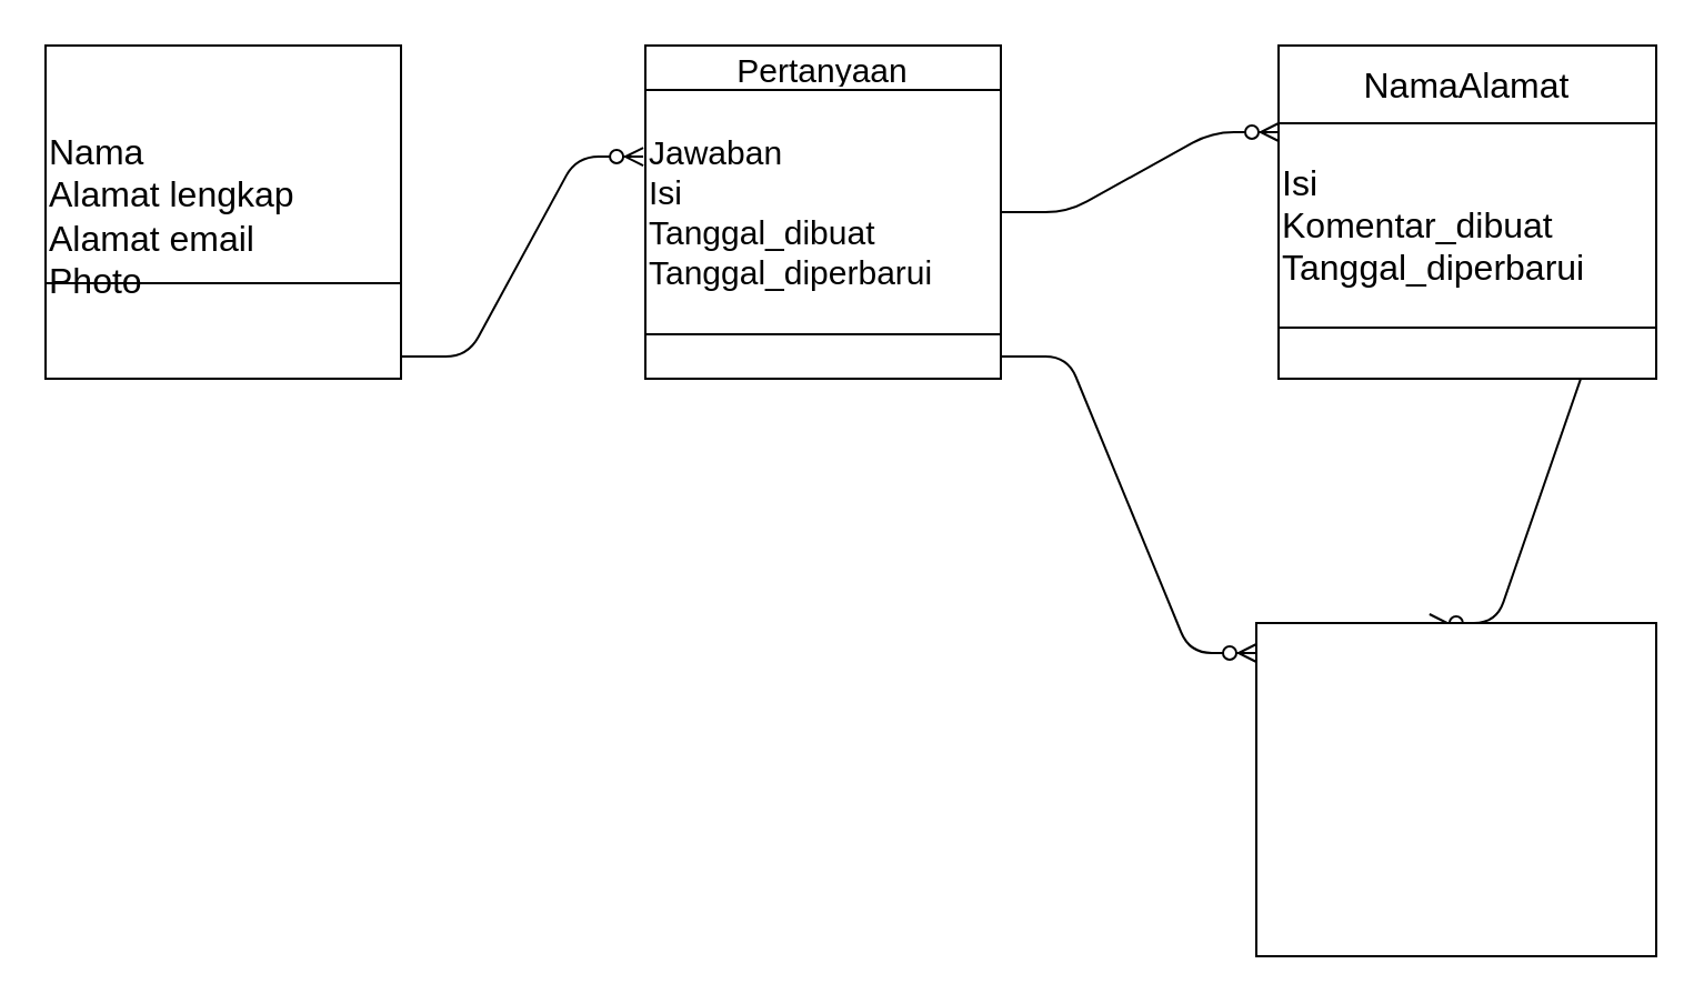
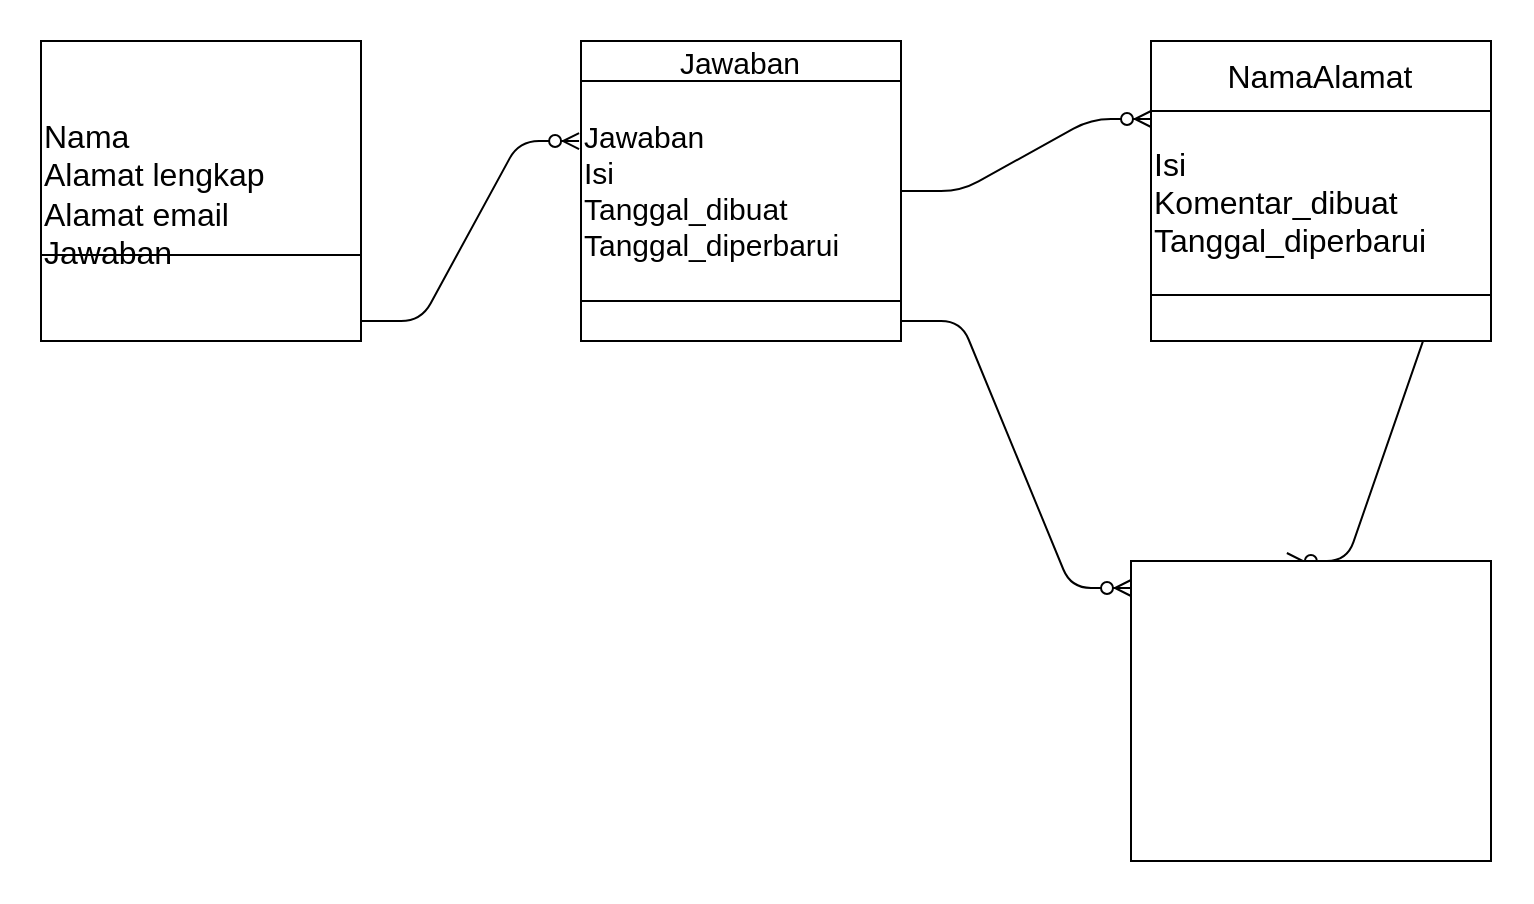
- <mxCell id="11" value="Pertanyaan" style="shape=partialRectangle;html=1;whiteSpace=wrap;connectable=0;overflow=hidden;fillColor=none;top=0;left=0;bottom=0;right=0;fontSize=15;" vertex="1" parent="10"><mxGeometry width="160" height="20" as="geometry" /></mxCell>
+ <mxCell id="11" value="Jawaban" style="shape=partialRectangle;html=1;whiteSpace=wrap;connectable=0;overflow=hidden;fillColor=none;top=0;left=0;bottom=0;right=0;fontSize=15;" vertex="1" parent="10"><mxGeometry width="160" height="20" as="geometry" /></mxCell>
- <mxCell id="5" value="Nama&lt;br style=&quot;font-size: 16px;&quot;&gt;Alamat lengkap&lt;br style=&quot;font-size: 16px;&quot;&gt;Alamat email&lt;br style=&quot;font-size: 16px;&quot;&gt;Photo&amp;nbsp;" style="shape=partialRectangle;html=1;whiteSpace=wrap;connectable=0;overflow=hidden;fillColor=none;top=0;left=0;bottom=0;right=0;align=left;fontSize=16;" parent="4" vertex="1"><mxGeometry width="160" height="107" as="geometry" /></mxCell>
+ <mxCell id="5" value="Nama&lt;br style=&quot;font-size: 16px;&quot;&gt;Alamat lengkap&lt;br style=&quot;font-size: 16px;&quot;&gt;Alamat email&lt;br style=&quot;font-size: 16px;&quot;&gt;Jawaban&amp;nbsp;" style="shape=partialRectangle;html=1;whiteSpace=wrap;connectable=0;overflow=hidden;fillColor=none;top=0;left=0;bottom=0;right=0;align=left;fontSize=16;" parent="4" vertex="1"><mxGeometry width="160" height="107" as="geometry" /></mxCell>
